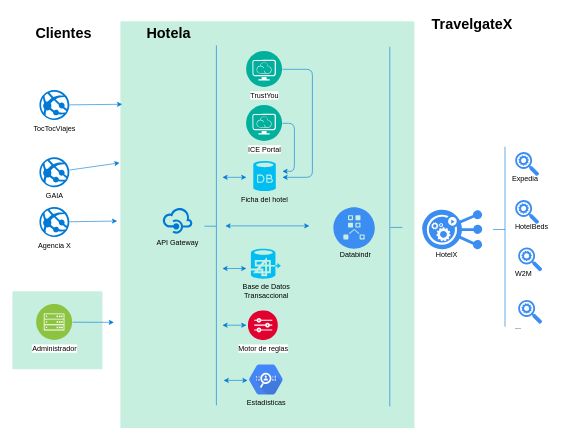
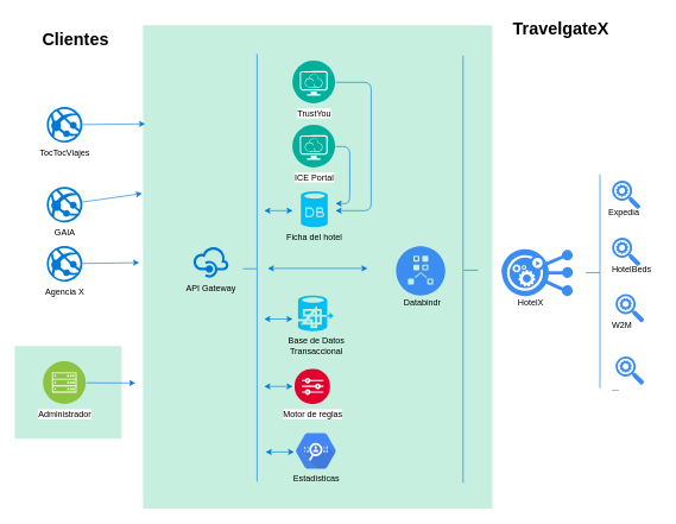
- <mxCell id="12" value="Hotela" style="text;strokeColor=none;fillColor=none;html=1;fontSize=24;fontStyle=1;verticalAlign=middle;align=center;" parent="1" vertex="1"><mxGeometry x="230" y="35" width="100" height="40" as="geometry" /></mxCell>
